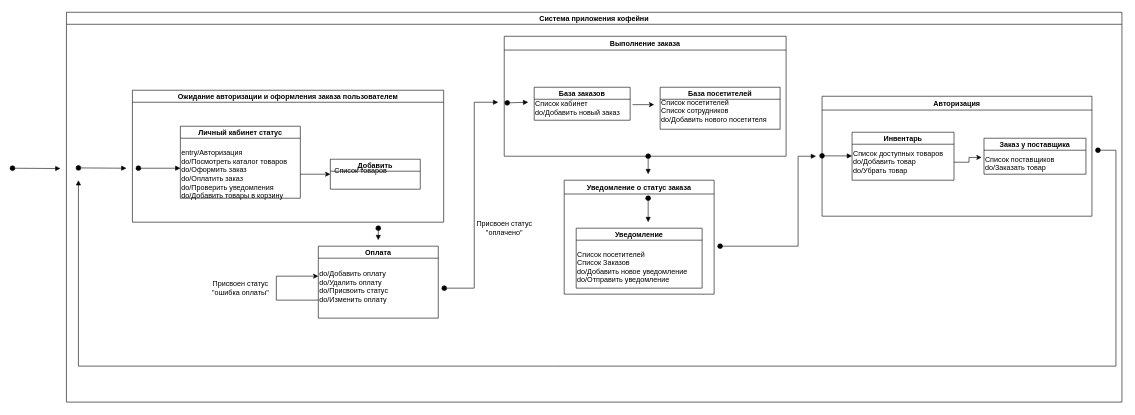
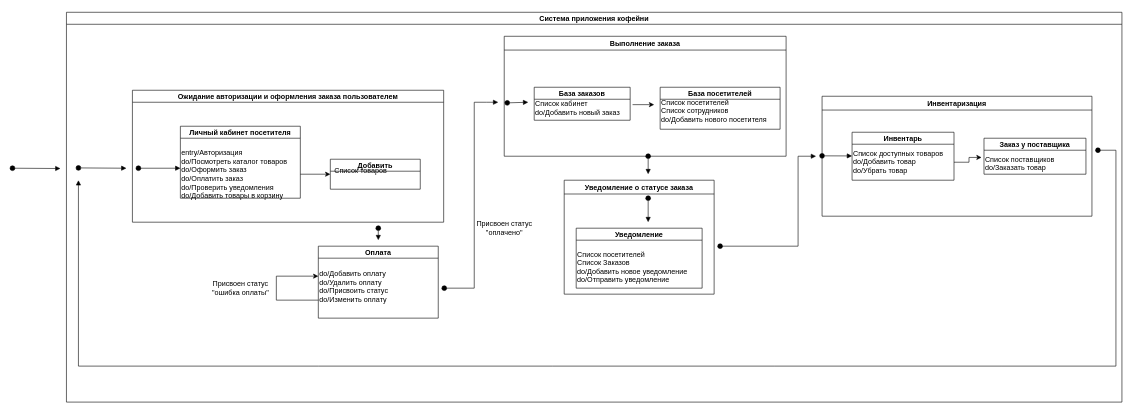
- <mxCell id="12" value="Авторизация" style="swimlane;whiteSpace=wrap;html=1;" vertex="1" parent="2"><mxGeometry x="1260" y="140" width="450" height="200" as="geometry" /></mxCell>
+ <mxCell id="12" value="Инвентаризация" style="swimlane;whiteSpace=wrap;html=1;" vertex="1" parent="2"><mxGeometry x="1260" y="140" width="450" height="200" as="geometry" /></mxCell>
- <mxCell id="4" value="Личный кабинет статус" style="swimlane;startSize=20;horizontal=1;containerType=tree;newEdgeStyle={&quot;edgeStyle&quot;:&quot;elbowEdgeStyle&quot;,&quot;startArrow&quot;:&quot;none&quot;,&quot;endArrow&quot;:&quot;none&quot;};" vertex="1" parent="3"><mxGeometry x="80" y="60" width="200" height="120" as="geometry" /></mxCell>
+ <mxCell id="4" value="Личный кабинет посетителя" style="swimlane;startSize=20;horizontal=1;containerType=tree;newEdgeStyle={&quot;edgeStyle&quot;:&quot;elbowEdgeStyle&quot;,&quot;startArrow&quot;:&quot;none&quot;,&quot;endArrow&quot;:&quot;none&quot;};" vertex="1" parent="3"><mxGeometry x="80" y="60" width="200" height="120" as="geometry" /></mxCell>
- <mxCell id="26" value="Уведомление о статус заказа" style="swimlane;whiteSpace=wrap;html=1;" vertex="1" parent="2"><mxGeometry x="830" y="280" width="250" height="190" as="geometry" /></mxCell>
+ <mxCell id="26" value="Уведомление о статусе заказа" style="swimlane;whiteSpace=wrap;html=1;" vertex="1" parent="2"><mxGeometry x="830" y="280" width="250" height="190" as="geometry" /></mxCell>
